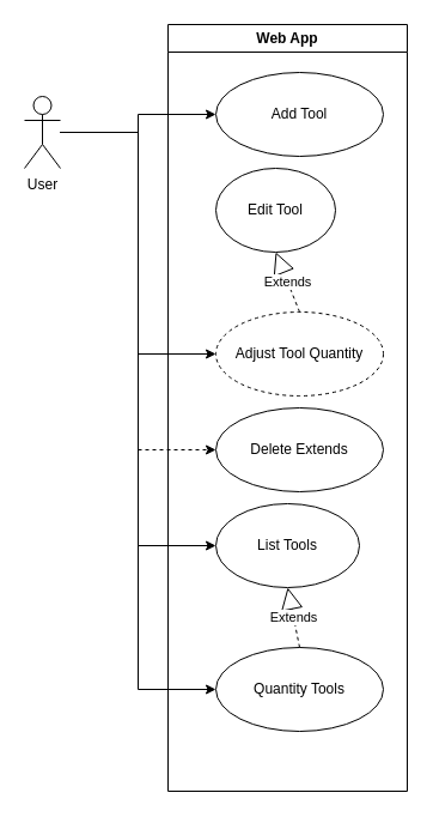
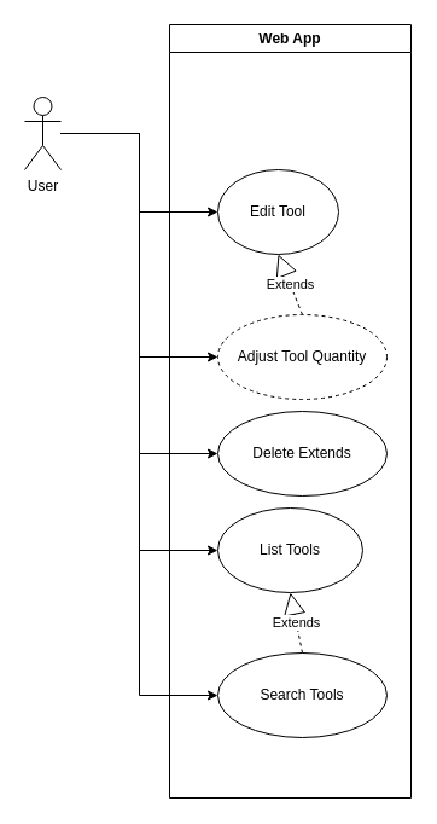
- <mxCell id="2" style="edgeStyle=orthogonalEdgeStyle;rounded=0;orthogonalLoop=1;jettySize=auto;html=1;" edge="1" parent="1" source="8" target="11"><mxGeometry relative="1" as="geometry" /></mxCell>
- <mxCell id="11" value="&lt;div&gt;Add Tool&lt;/div&gt;" style="ellipse;whiteSpace=wrap;html=1;" vertex="1" parent="9"><mxGeometry x="40" y="40" width="140" height="70" as="geometry" /></mxCell>
+ <mxCell id="4" style="edgeStyle=orthogonalEdgeStyle;rounded=0;orthogonalLoop=1;jettySize=auto;html=1;entryX=0;entryY=0.5;entryDx=0;entryDy=0;" edge="1" parent="1" source="8" target="13"><mxGeometry relative="1" as="geometry" /></mxCell>
- <mxCell id="3" style="edgeStyle=orthogonalEdgeStyle;rounded=0;orthogonalLoop=1;jettySize=auto;html=1;entryX=0;entryY=0.5;entryDx=0;entryDy=0;dashed=1;" edge="1" parent="1" source="8" target="12"><mxGeometry relative="1" as="geometry" /></mxCell>
+ <mxCell id="3" style="edgeStyle=orthogonalEdgeStyle;rounded=0;orthogonalLoop=1;jettySize=auto;html=1;entryX=0;entryY=0.5;entryDx=0;entryDy=0;" edge="1" parent="1" source="8" target="12"><mxGeometry relative="1" as="geometry" /></mxCell>
- <mxCell id="15" value="&lt;div&gt;Quantity Tools&lt;/div&gt;" style="ellipse;whiteSpace=wrap;html=1;" vertex="1" parent="9"><mxGeometry x="40" y="520" width="140" height="70" as="geometry" /></mxCell>
+ <mxCell id="15" value="&lt;div&gt;Search Tools&lt;/div&gt;" style="ellipse;whiteSpace=wrap;html=1;" vertex="1" parent="9"><mxGeometry x="40" y="520" width="140" height="70" as="geometry" /></mxCell>
